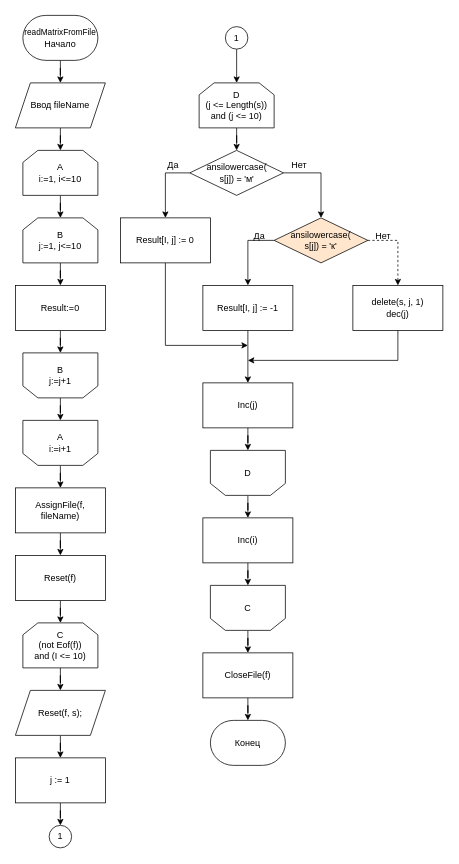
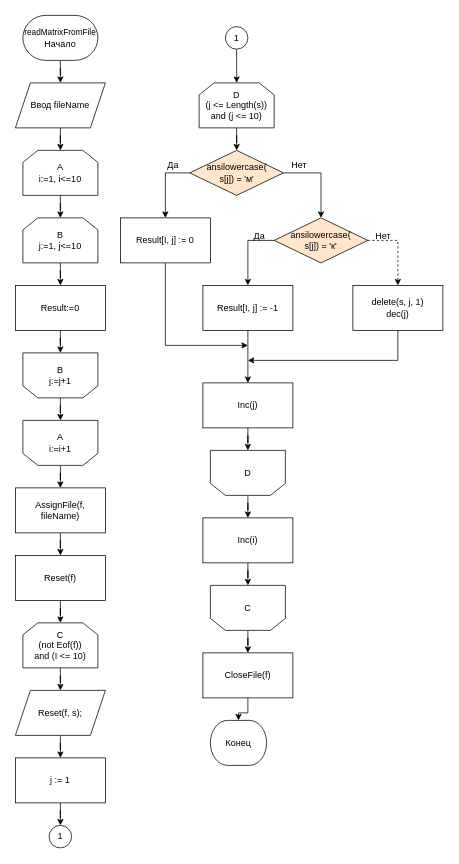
- <mxCell id="33" value="&lt;font style=&quot;font-size: 12px;&quot;&gt;ansilowercase(&lt;br&gt;s[j]) = 'м'&lt;/font&gt;" style="rhombus;whiteSpace=wrap;html=1;strokeWidth=1;fontSize=10;" vertex="1" parent="1"><mxGeometry x="252.5" y="200" width="125" height="60" as="geometry" /></mxCell>
+ <mxCell id="33" value="&lt;font style=&quot;font-size: 12px;&quot;&gt;ansilowercase(&lt;br&gt;s[j]) = 'м'&lt;/font&gt;" style="rhombus;whiteSpace=wrap;html=1;strokeWidth=1;fontSize=10;fillColor=#ffe6cc;" vertex="1" parent="1"><mxGeometry x="252.5" y="200" width="125" height="60" as="geometry" /></mxCell>
- <mxCell id="57" value="Конец" style="strokeWidth=1;html=1;shape=mxgraph.flowchart.terminator;whiteSpace=wrap;" vertex="1" parent="1"><mxGeometry x="280" y="960" width="100" height="60" as="geometry" /></mxCell>
+ <mxCell id="57" value="Конец" style="strokeWidth=1;html=1;shape=mxgraph.flowchart.terminator;whiteSpace=wrap;" vertex="1" parent="1"><mxGeometry x="280" y="960" width="75" height="60" as="geometry" /></mxCell>
